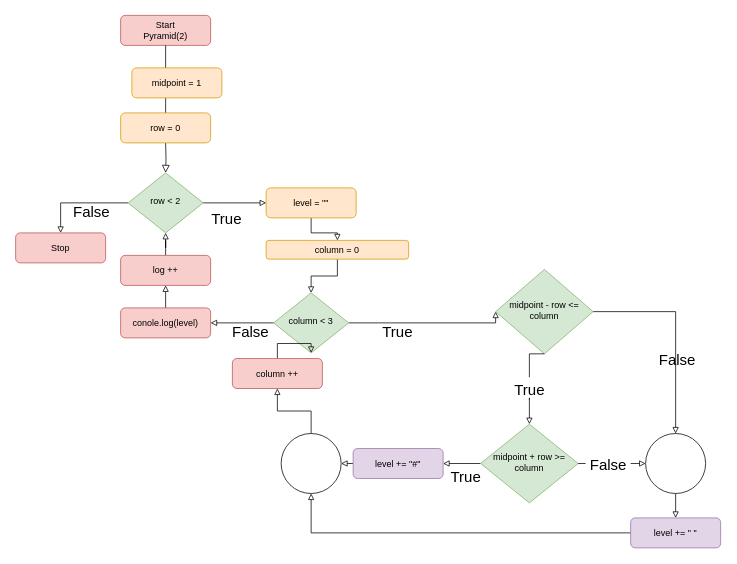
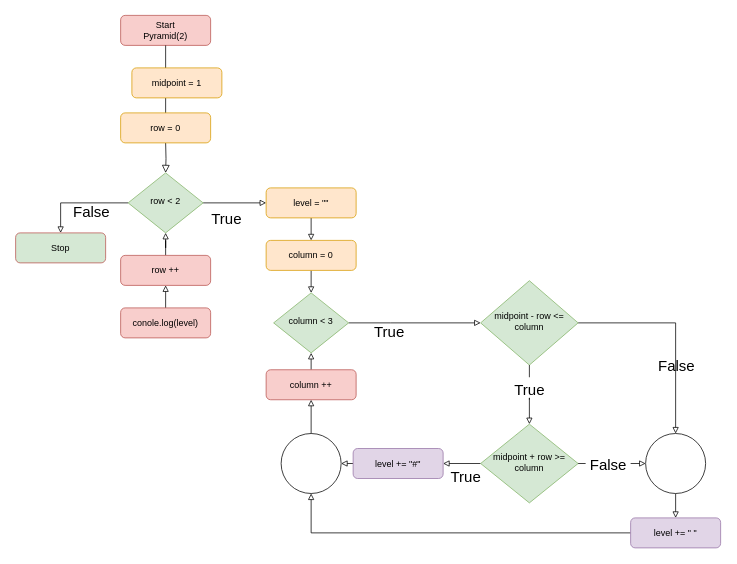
- <mxCell id="14" value="Stop" style="rounded=1;whiteSpace=wrap;html=1;fontSize=12;glass=0;strokeWidth=1;shadow=0;fillColor=#f8cecc;strokeColor=#b85450;" parent="1" vertex="1"><mxGeometry x="20" y="310" width="120" height="40" as="geometry" /></mxCell>
+ <mxCell id="14" value="Stop" style="rounded=1;whiteSpace=wrap;html=1;fontSize=12;glass=0;strokeWidth=1;shadow=0;fillColor=#d5e8d4;strokeColor=#b85450;" parent="1" vertex="1"><mxGeometry x="20" y="310" width="120" height="40" as="geometry" /></mxCell>
- <mxCell id="16" value="column = 0" style="rounded=1;whiteSpace=wrap;html=1;fontSize=12;glass=0;strokeWidth=1;shadow=0;fillColor=#ffe6cc;strokeColor=#d79b00;" parent="1" vertex="1"><mxGeometry x="354" y="320" width="190" height="25" as="geometry" /></mxCell>
+ <mxCell id="16" value="column = 0" style="rounded=1;whiteSpace=wrap;html=1;fontSize=12;glass=0;strokeWidth=1;shadow=0;fillColor=#ffe6cc;strokeColor=#d79b00;" parent="1" vertex="1"><mxGeometry x="354" y="320" width="120" height="40" as="geometry" /></mxCell>
- <mxCell id="23" value="log ++" style="rounded=1;whiteSpace=wrap;html=1;fontSize=12;glass=0;strokeWidth=1;shadow=0;fillColor=#f8cecc;strokeColor=#b85450;" parent="1" vertex="1"><mxGeometry x="160" y="340" width="120" height="40" as="geometry" /></mxCell>
+ <mxCell id="23" value="row ++" style="rounded=1;whiteSpace=wrap;html=1;fontSize=12;glass=0;strokeWidth=1;shadow=0;fillColor=#f8cecc;strokeColor=#b85450;" parent="1" vertex="1"><mxGeometry x="160" y="340" width="120" height="40" as="geometry" /></mxCell>
- <mxCell id="27" value="midpoint - row &amp;lt;= column" style="rhombus;whiteSpace=wrap;html=1;shadow=0;fontFamily=Helvetica;fontSize=12;align=center;strokeWidth=1;spacing=6;spacingTop=-4;fillColor=#d5e8d4;strokeColor=#82b366;verticalAlign=middle;" parent="1" vertex="1"><mxGeometry x="660" y="358.75" width="130" height="112.5" as="geometry" /></mxCell>
+ <mxCell id="27" value="midpoint - row &amp;lt;= column" style="rhombus;whiteSpace=wrap;html=1;shadow=0;fontFamily=Helvetica;fontSize=12;align=center;strokeWidth=1;spacing=6;spacingTop=-4;fillColor=#d5e8d4;strokeColor=#82b366;verticalAlign=middle;" parent="1" vertex="1"><mxGeometry x="640" y="373.75" width="130" height="112.5" as="geometry" /></mxCell>
- <mxCell id="17" style="edgeStyle=orthogonalEdgeStyle;rounded=0;orthogonalLoop=1;jettySize=auto;html=1;exitX=0;exitY=0.5;exitDx=0;exitDy=0;fontSize=12;fontColor=#000000;endArrow=block;endFill=0;verticalAlign=middle;entryX=1;entryY=0.5;entryDx=0;entryDy=0;" parent="1" source="21" target="45" edge="1"><mxGeometry relative="1" as="geometry"><mxPoint x="310" y="430" as="targetPoint" /></mxGeometry></mxCell>
- <mxCell id="18" value="False" style="edgeLabel;html=1;align=center;verticalAlign=middle;resizable=0;points=[];fontSize=20;fontColor=#000000;labelBackgroundColor=none;" parent="17" vertex="1" connectable="0"><mxGeometry x="-0.25" y="-1" relative="1" as="geometry"><mxPoint y="11" as="offset" /></mxGeometry></mxCell>
- <mxCell id="43" value="column ++" style="rounded=1;whiteSpace=wrap;html=1;fontSize=12;glass=0;strokeWidth=1;shadow=0;fillColor=#f8cecc;strokeColor=#b85450;" parent="1" vertex="1"><mxGeometry x="309" y="477.5" width="120" height="40" as="geometry" /></mxCell>
+ <mxCell id="43" value="column ++" style="rounded=1;whiteSpace=wrap;html=1;fontSize=12;glass=0;strokeWidth=1;shadow=0;fillColor=#f8cecc;strokeColor=#b85450;" parent="1" vertex="1"><mxGeometry x="354" y="492.5" width="120" height="40" as="geometry" /></mxCell>
